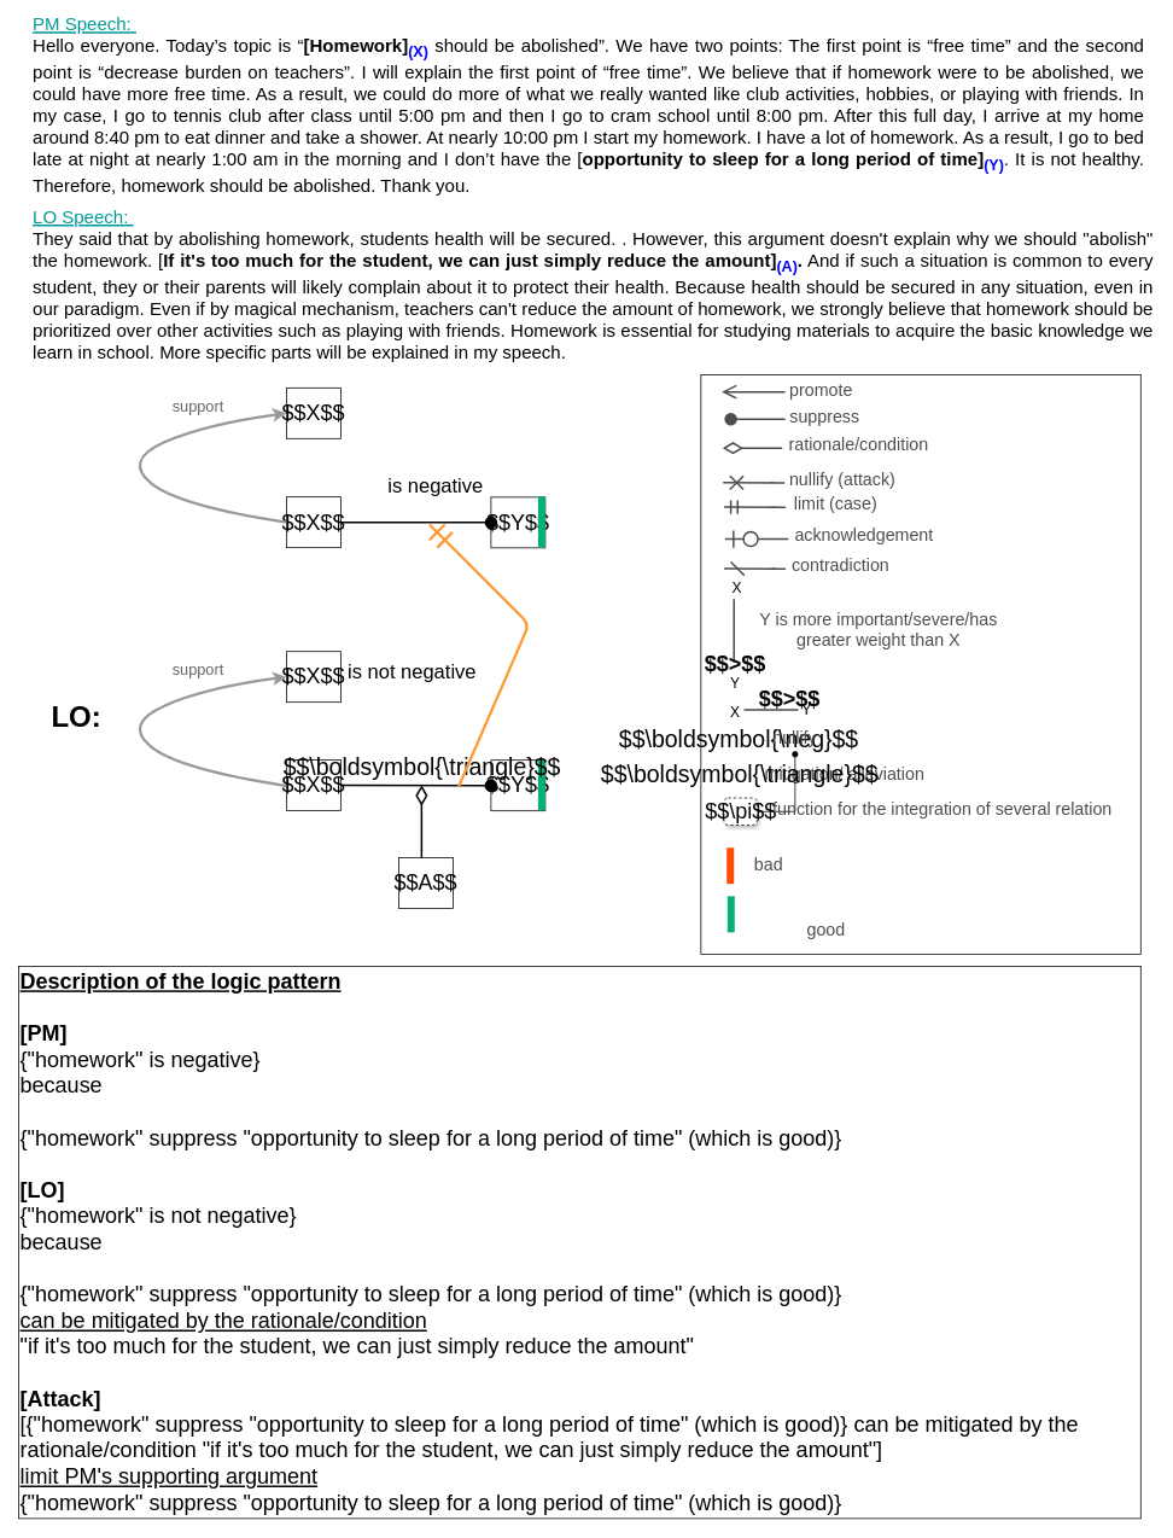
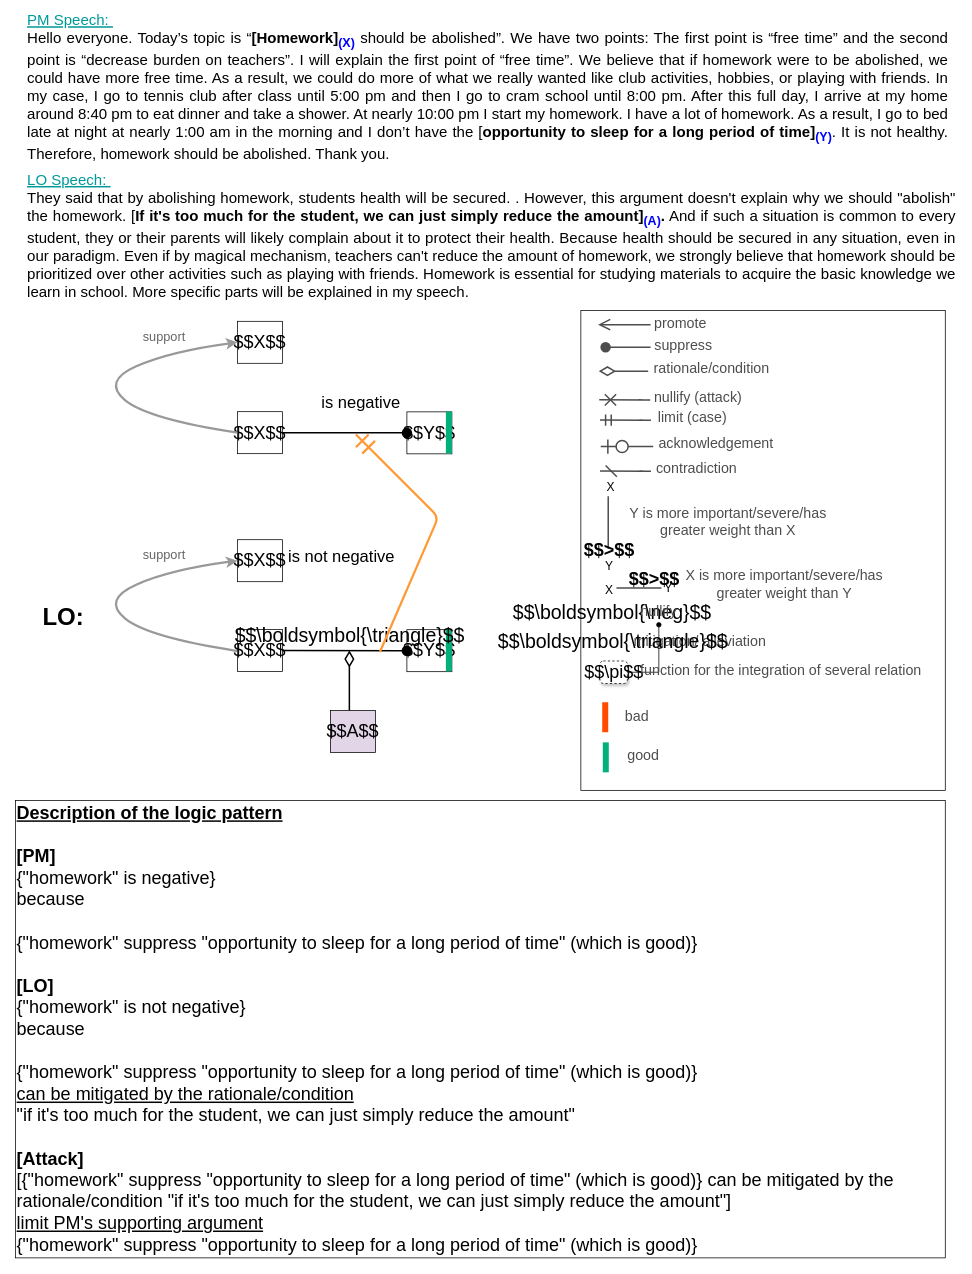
+ <mxCell id="38" value="&lt;span style=&quot;font-size: 19px&quot;&gt;X is more important/severe/has greater weight&amp;nbsp;&lt;/span&gt;&lt;span style=&quot;font-size: 19px&quot;&gt;than Y&lt;/span&gt;" style="text;html=1;strokeColor=none;fillColor=none;align=center;verticalAlign=middle;whiteSpace=wrap;rounded=0;fontColor=#4D4D4D;" parent="1" vertex="1"><mxGeometry x="911.5" y="761.5" width="266.5" height="34" as="geometry" /></mxCell>
- <mxCell id="4" value="&lt;font size=&quot;1&quot;&gt;&lt;b style=&quot;font-size: 32px&quot;&gt;LO:&lt;/b&gt;&lt;/font&gt;" style="text;html=1;strokeColor=none;fillColor=none;align=center;verticalAlign=middle;whiteSpace=wrap;rounded=0;" parent="1" vertex="1"><mxGeometry x="44" y="772" width="80" height="40" as="geometry" /></mxCell>
+ <mxCell id="4" value="&lt;font size=&quot;1&quot;&gt;&lt;b style=&quot;font-size: 32px&quot;&gt;LO:&lt;/b&gt;&lt;/font&gt;" style="text;html=1;strokeColor=none;fillColor=none;align=center;verticalAlign=middle;whiteSpace=wrap;rounded=0;" parent="1" vertex="1"><mxGeometry x="44" y="802" width="80" height="40" as="geometry" /></mxCell>
- <mxCell id="59" value="&lt;font style=&quot;font-size: 24px&quot;&gt;$$A$$&lt;/font&gt;" style="whiteSpace=wrap;html=1;align=center;" parent="1" vertex="1"><mxGeometry x="440" y="947" width="60" height="56" as="geometry" /></mxCell>
+ <mxCell id="59" value="&lt;font style=&quot;font-size: 24px&quot;&gt;$$A$$&lt;/font&gt;" style="whiteSpace=wrap;html=1;align=center;fillColor=#e1d5e7;" parent="1" vertex="1"><mxGeometry x="440" y="947" width="60" height="56" as="geometry" /></mxCell>
- <mxCell id="44" value="&lt;span style=&quot;font-size: 19px&quot;&gt;good&lt;/span&gt;" style="text;html=1;strokeColor=none;fillColor=none;align=center;verticalAlign=middle;whiteSpace=wrap;rounded=0;fontColor=#4D4D4D;" parent="1" vertex="1"><mxGeometry x="879" y="1009.5" width="66.5" height="34" as="geometry" /></mxCell>
+ <mxCell id="44" value="&lt;span style=&quot;font-size: 19px&quot;&gt;good&lt;/span&gt;" style="text;html=1;strokeColor=none;fillColor=none;align=center;verticalAlign=middle;whiteSpace=wrap;rounded=0;fontColor=#4D4D4D;" parent="1" vertex="1"><mxGeometry x="824" y="989.5" width="66.5" height="34" as="geometry" /></mxCell>
